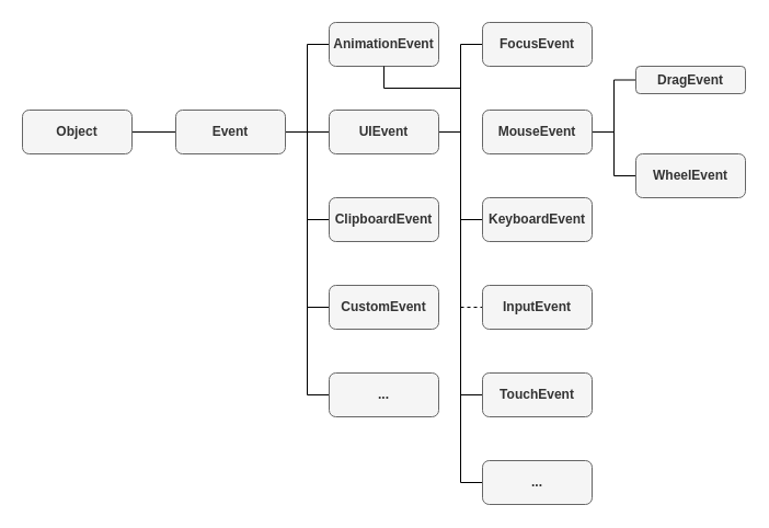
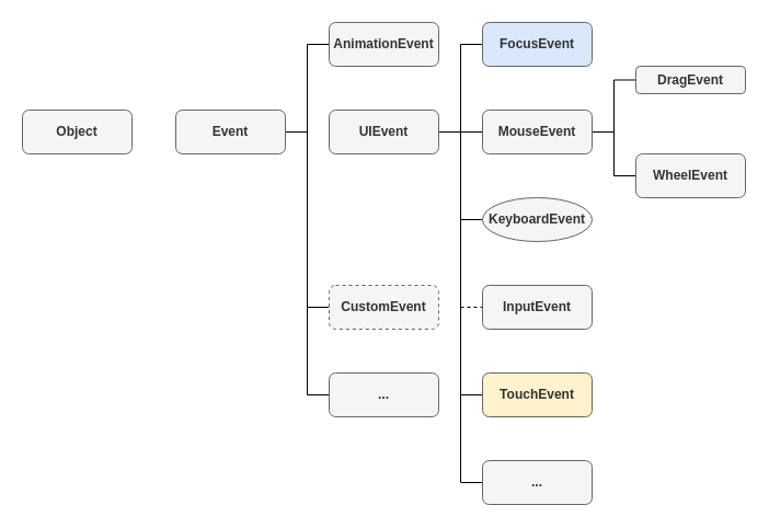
- <mxCell id="21" value="&lt;b&gt;FocusEvent&lt;/b&gt;" style="rounded=1;whiteSpace=wrap;html=1;fillColor=#f5f5f5;fontColor=#333333;strokeColor=#666666;" vertex="1" parent="1"><mxGeometry x="440" y="20" width="100" height="40" as="geometry" /></mxCell>
+ <mxCell id="21" value="&lt;b&gt;FocusEvent&lt;/b&gt;" style="rounded=1;whiteSpace=wrap;html=1;fillColor=#dae8fc;fontColor=#333333;strokeColor=#666666;" vertex="1" parent="1"><mxGeometry x="440" y="20" width="100" height="40" as="geometry" /></mxCell>
- <mxCell id="12" style="edgeStyle=orthogonalEdgeStyle;rounded=0;orthogonalLoop=1;jettySize=auto;html=1;exitX=1;exitY=0.5;exitDx=0;exitDy=0;endArrow=none;endFill=0;" edge="1" parent="1" source="17" target="10"><mxGeometry relative="1" as="geometry" /></mxCell>
+ <mxCell id="12" style="edgeStyle=orthogonalEdgeStyle;rounded=0;orthogonalLoop=1;jettySize=auto;html=1;exitX=1;exitY=0.5;exitDx=0;exitDy=0;entryX=0;entryY=0.5;entryDx=0;entryDy=0;endArrow=none;endFill=0;" edge="1" parent="1" source="17" target="24"><mxGeometry relative="1" as="geometry" /></mxCell>
- <mxCell id="2" style="edgeStyle=orthogonalEdgeStyle;rounded=0;orthogonalLoop=1;jettySize=auto;html=1;exitX=1;exitY=0.5;exitDx=0;exitDy=0;entryX=0;entryY=0.5;entryDx=0;entryDy=0;endArrow=none;endFill=0;" edge="1" parent="1" source="3" target="9"><mxGeometry relative="1" as="geometry" /></mxCell>
- <mxCell id="4" style="edgeStyle=orthogonalEdgeStyle;rounded=0;orthogonalLoop=1;jettySize=auto;html=1;exitX=1;exitY=0.5;exitDx=0;exitDy=0;entryX=0;entryY=0.5;entryDx=0;entryDy=0;endArrow=none;endFill=0;" edge="1" parent="1" source="9" target="17"><mxGeometry relative="1" as="geometry" /></mxCell>
- <mxCell id="6" style="edgeStyle=orthogonalEdgeStyle;rounded=0;orthogonalLoop=1;jettySize=auto;html=1;exitX=1;exitY=0.5;exitDx=0;exitDy=0;entryX=0;entryY=0.5;entryDx=0;entryDy=0;endArrow=none;endFill=0;" edge="1" parent="1" source="9" target="18"><mxGeometry relative="1" as="geometry" /></mxCell>
- <mxCell id="18" value="&lt;b&gt;ClipboardEvent&lt;/b&gt;" style="rounded=1;whiteSpace=wrap;html=1;fillColor=#f5f5f5;fontColor=#333333;strokeColor=#666666;" vertex="1" parent="1"><mxGeometry x="300" y="180" width="100" height="40" as="geometry" /></mxCell>
- <mxCell id="25" value="&lt;b&gt;KeyboardEvent&lt;/b&gt;" style="rounded=1;whiteSpace=wrap;html=1;fillColor=#f5f5f5;fontColor=#333333;strokeColor=#666666;" vertex="1" parent="1"><mxGeometry x="440" y="180" width="100" height="40" as="geometry" /></mxCell>
+ <mxCell id="25" value="&lt;b&gt;KeyboardEvent&lt;/b&gt;" style="ellipse;whiteSpace=wrap;html=1;fillColor=#f5f5f5;fontColor=#333333;strokeColor=#666666;" vertex="1" parent="1"><mxGeometry x="440" y="180" width="100" height="40" as="geometry" /></mxCell>
- <mxCell id="19" value="&lt;b&gt;CustomEvent&lt;/b&gt;" style="rounded=1;whiteSpace=wrap;html=1;fillColor=#f5f5f5;fontColor=#333333;strokeColor=#666666;" vertex="1" parent="1"><mxGeometry x="300" y="260" width="100" height="40" as="geometry" /></mxCell>
+ <mxCell id="19" value="&lt;b&gt;CustomEvent&lt;/b&gt;" style="rounded=1;whiteSpace=wrap;html=1;fillColor=#f5f5f5;fontColor=#333333;strokeColor=#666666;dashed=1;" vertex="1" parent="1"><mxGeometry x="300" y="260" width="100" height="40" as="geometry" /></mxCell>
- <mxCell id="27" value="&lt;b&gt;TouchEvent&lt;/b&gt;" style="rounded=1;whiteSpace=wrap;html=1;fillColor=#f5f5f5;fontColor=#333333;strokeColor=#666666;" vertex="1" parent="1"><mxGeometry x="440" y="340" width="100" height="40" as="geometry" /></mxCell>
+ <mxCell id="27" value="&lt;b&gt;TouchEvent&lt;/b&gt;" style="rounded=1;whiteSpace=wrap;html=1;fillColor=#fff2cc;fontColor=#333333;strokeColor=#666666;" vertex="1" parent="1"><mxGeometry x="440" y="340" width="100" height="40" as="geometry" /></mxCell>
